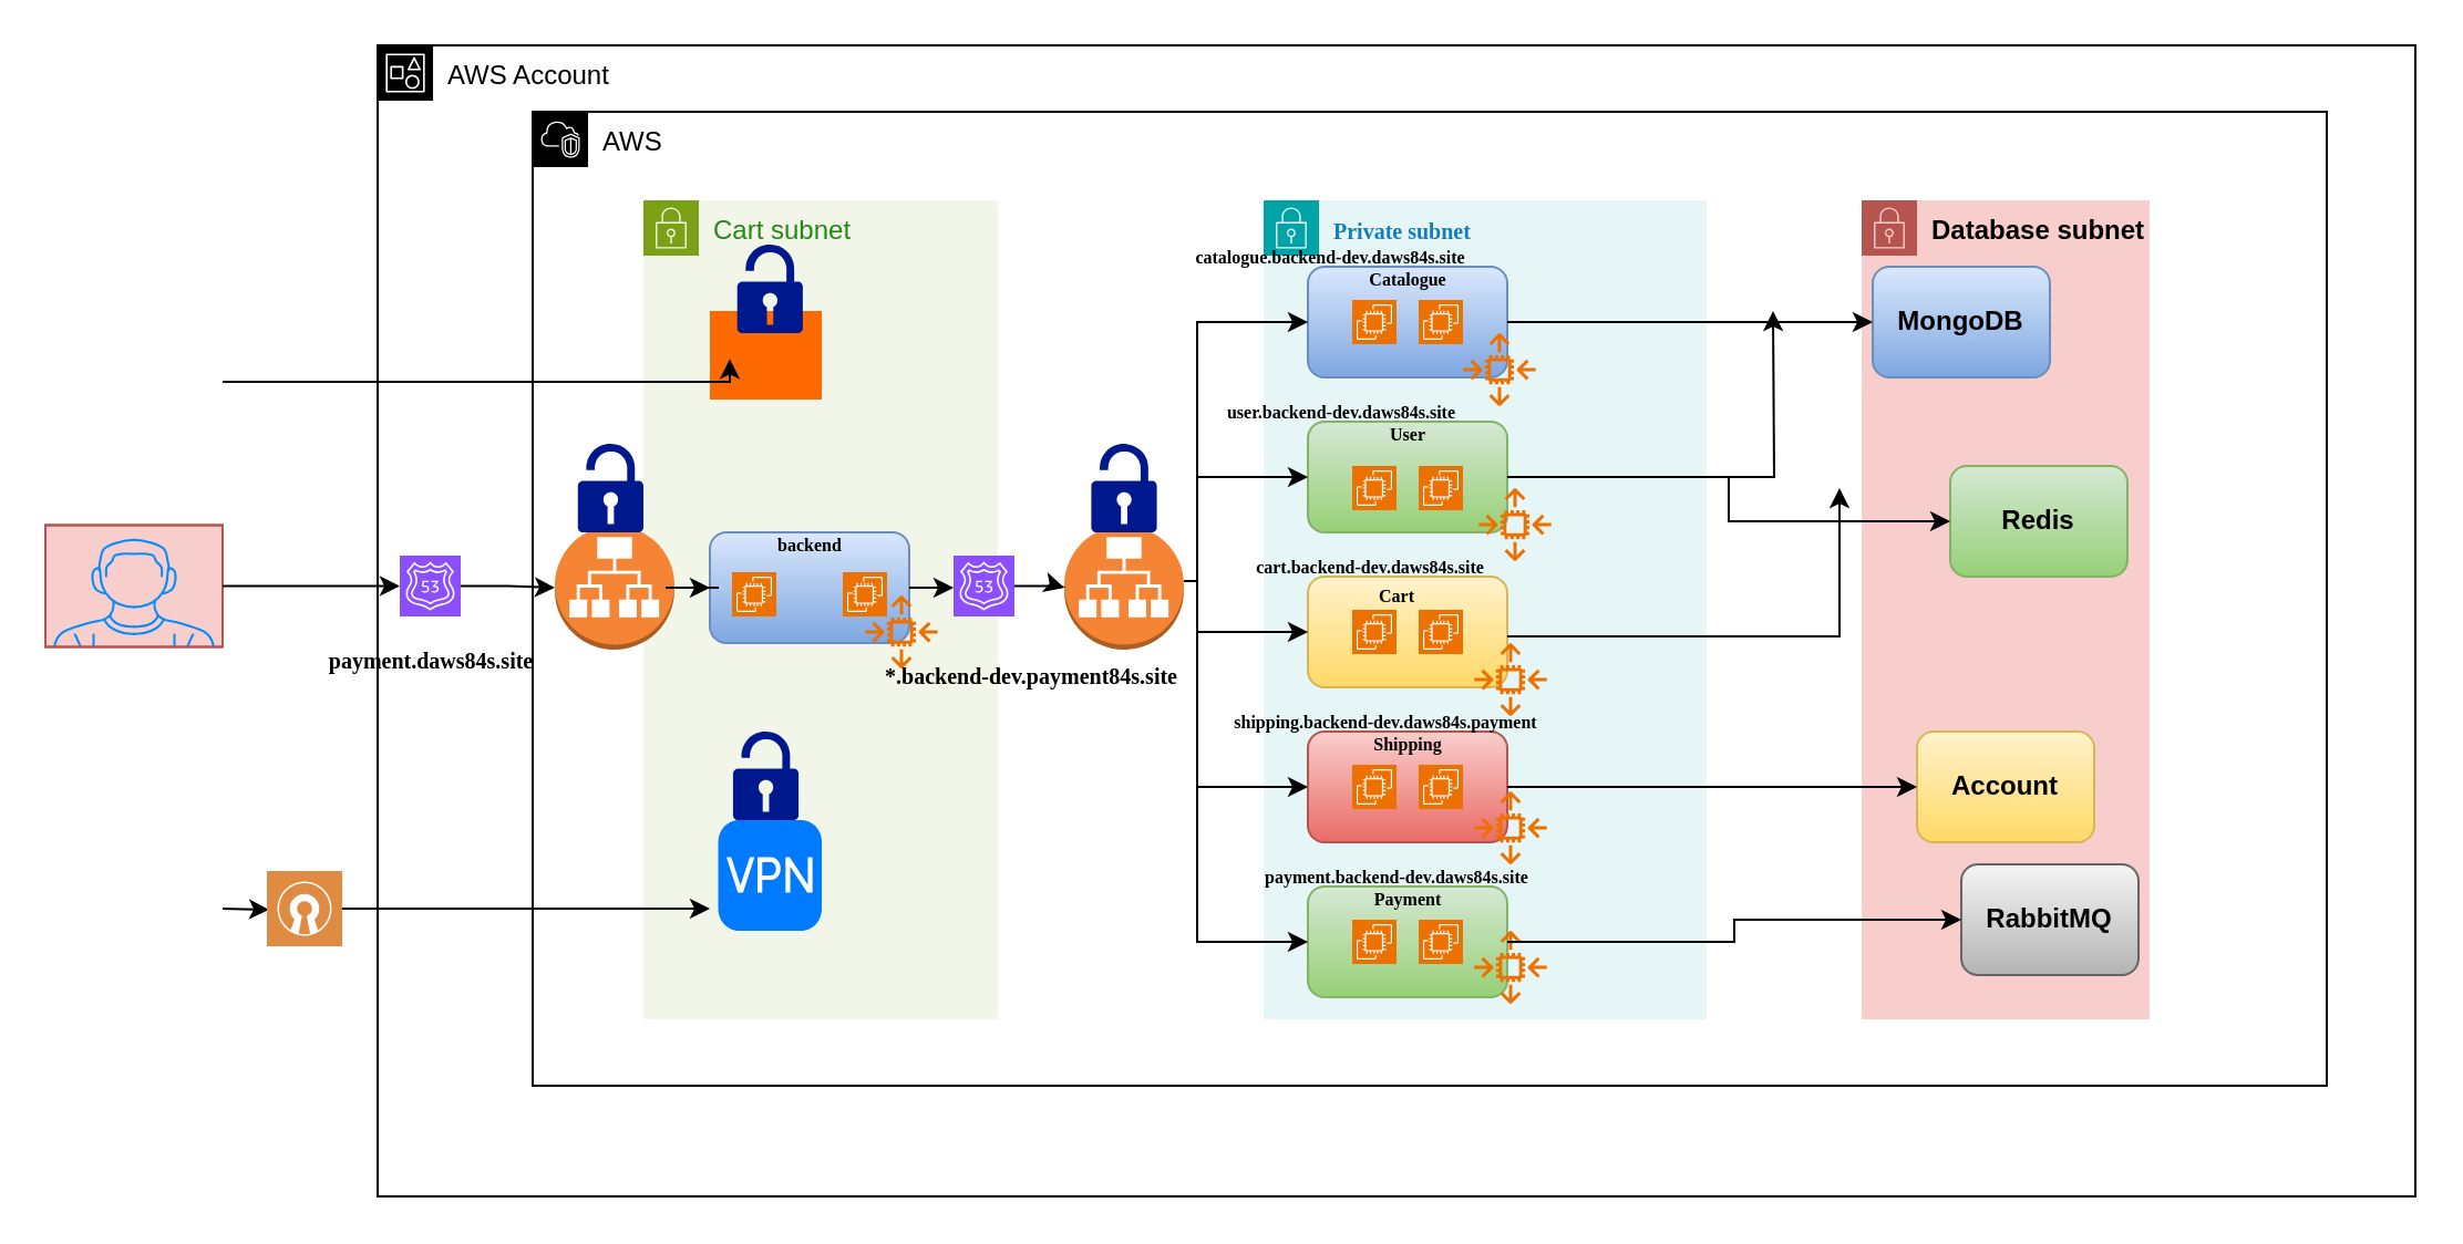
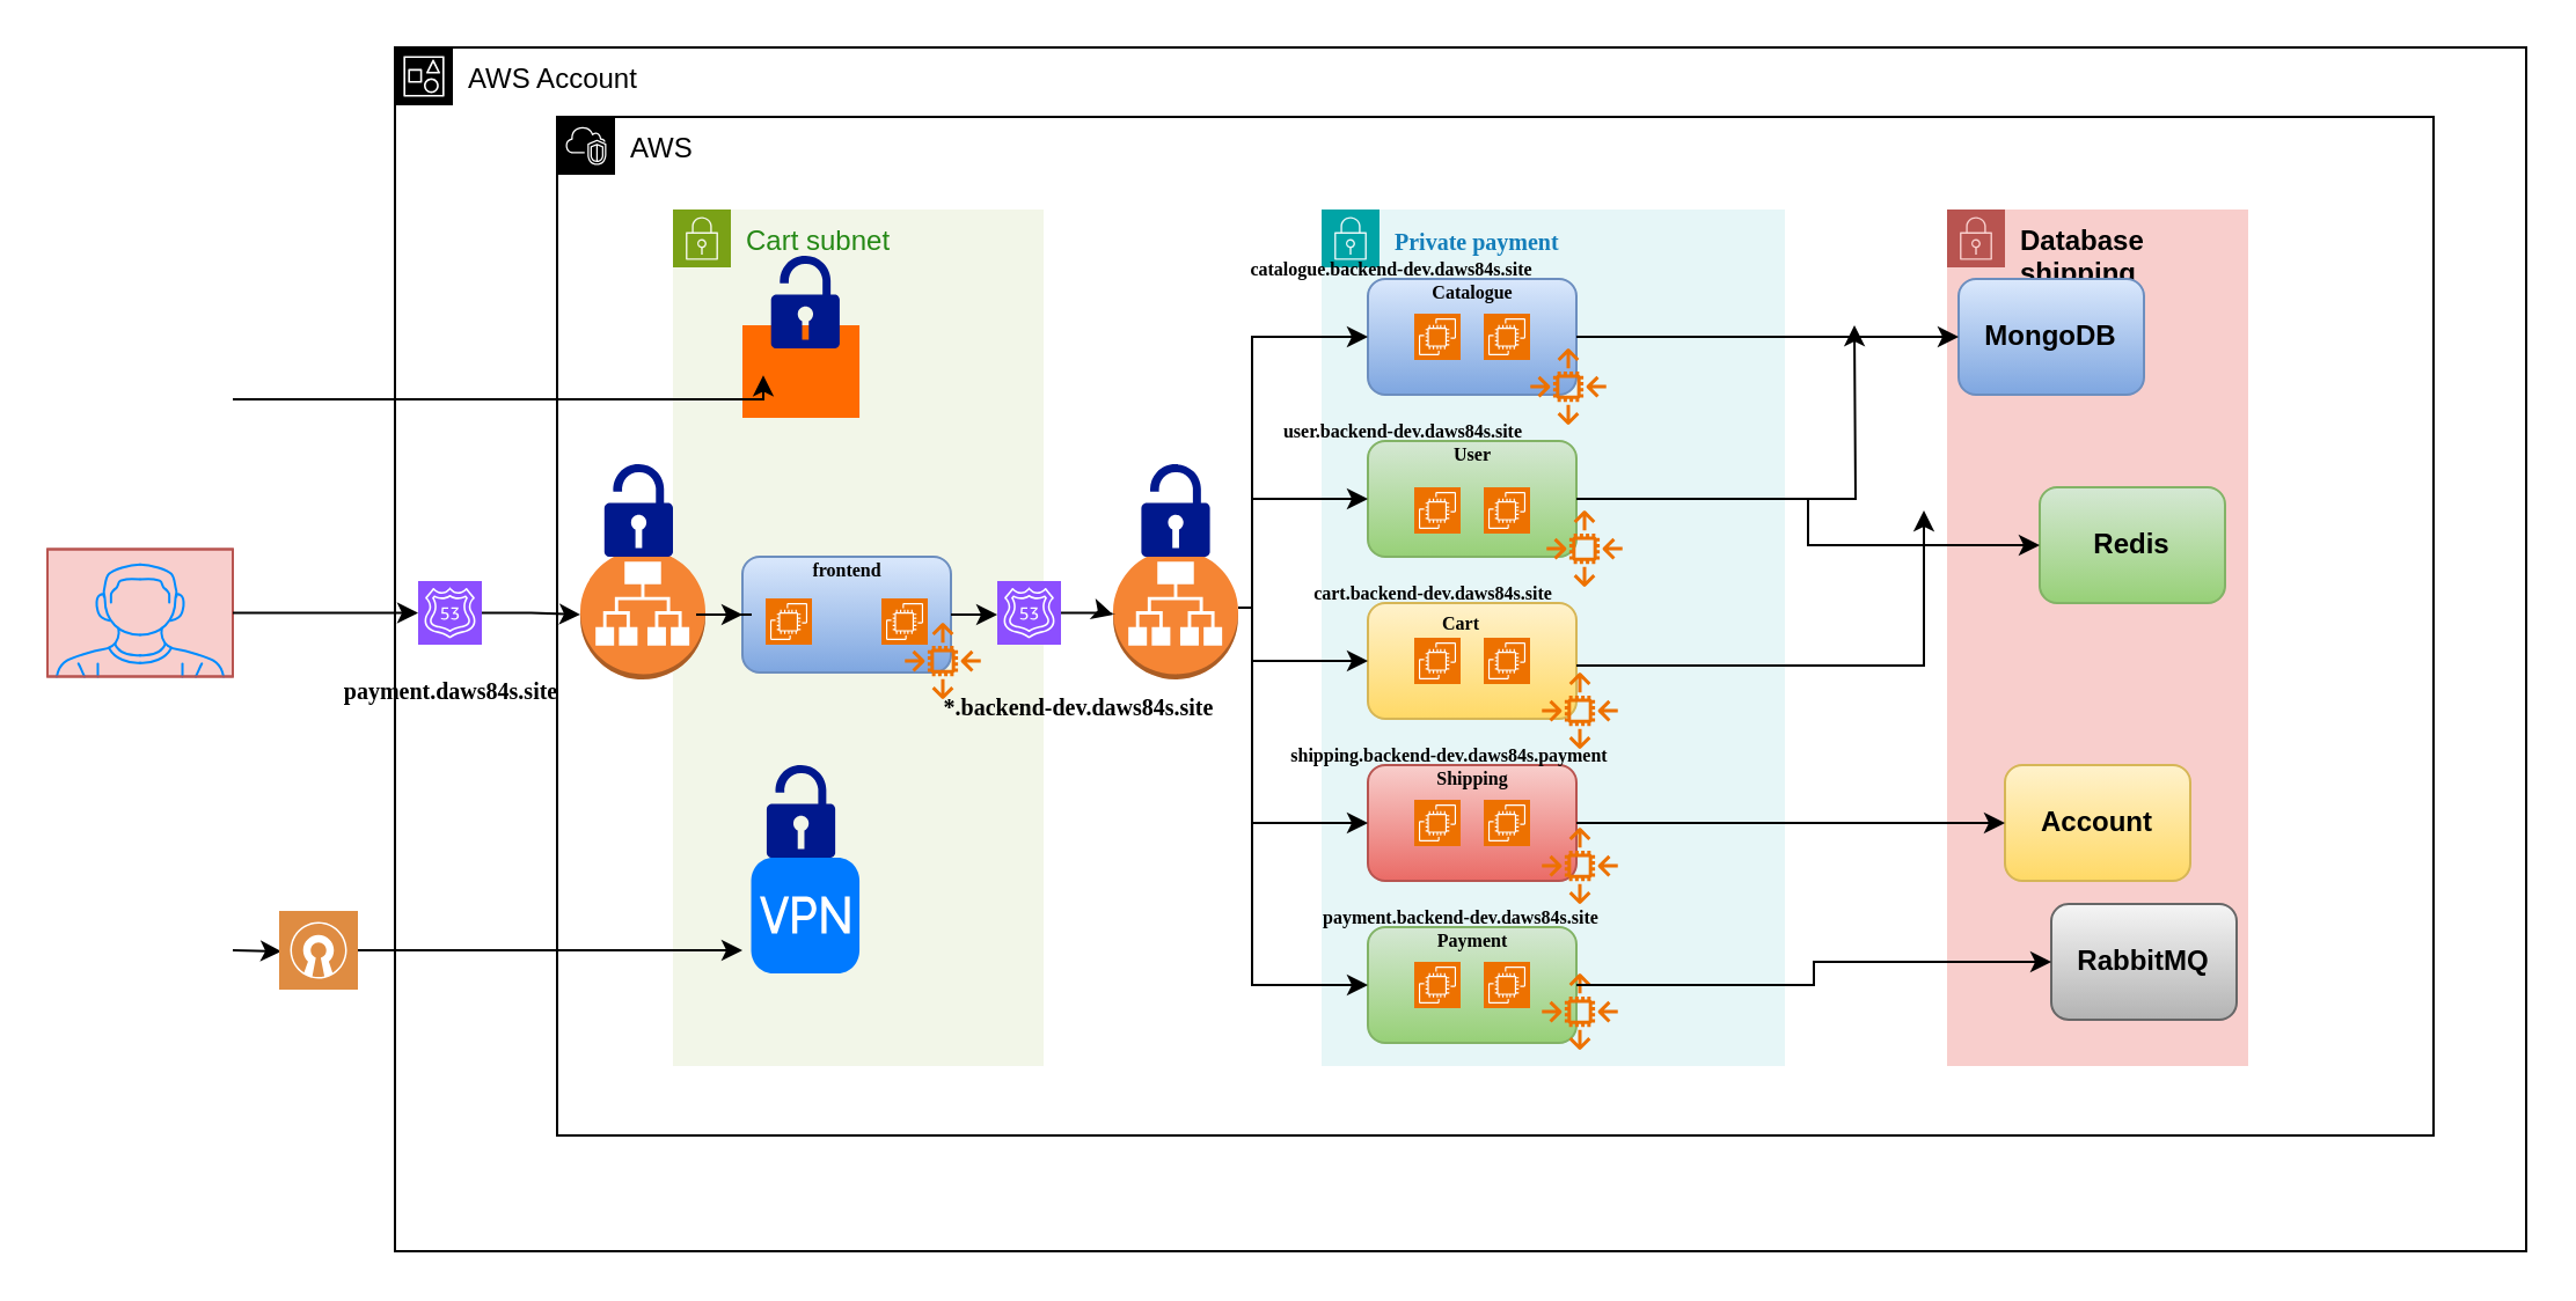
- <mxCell id="10" value="&lt;b&gt;&lt;font face=&quot;Comic Sans MS&quot; style=&quot;font-size: 10px;&quot;&gt;Private subnet&lt;/font&gt;&lt;/b&gt;" style="points=[[0,0],[0.25,0],[0.5,0],[0.75,0],[1,0],[1,0.25],[1,0.5],[1,0.75],[1,1],[0.75,1],[0.5,1],[0.25,1],[0,1],[0,0.75],[0,0.5],[0,0.25]];outlineConnect=0;gradientColor=none;html=1;whiteSpace=wrap;fontSize=12;fontStyle=0;container=1;pointerEvents=0;collapsible=0;recursiveResize=0;shape=mxgraph.aws4.group;grIcon=mxgraph.aws4.group_security_group;grStroke=0;strokeColor=#00A4A6;fillColor=#E6F6F7;verticalAlign=top;align=left;spacingLeft=30;fontColor=#147EBA;dashed=0;" parent="4" vertex="1"><mxGeometry x="330" y="40" width="200" height="370" as="geometry" /></mxCell>
+ <mxCell id="10" value="&lt;b&gt;&lt;font face=&quot;Comic Sans MS&quot; style=&quot;font-size: 10px;&quot;&gt;Private payment&lt;/font&gt;&lt;/b&gt;" style="points=[[0,0],[0.25,0],[0.5,0],[0.75,0],[1,0],[1,0.25],[1,0.5],[1,0.75],[1,1],[0.75,1],[0.5,1],[0.25,1],[0,1],[0,0.75],[0,0.5],[0,0.25]];outlineConnect=0;gradientColor=none;html=1;whiteSpace=wrap;fontSize=12;fontStyle=0;container=1;pointerEvents=0;collapsible=0;recursiveResize=0;shape=mxgraph.aws4.group;grIcon=mxgraph.aws4.group_security_group;grStroke=0;strokeColor=#00A4A6;fillColor=#E6F6F7;verticalAlign=top;align=left;spacingLeft=30;fontColor=#147EBA;dashed=0;" parent="4" vertex="1"><mxGeometry x="330" y="40" width="200" height="370" as="geometry" /></mxCell>
- <mxCell id="52" value="&lt;b&gt;Database subnet&lt;/b&gt;" style="points=[[0,0],[0.25,0],[0.5,0],[0.75,0],[1,0],[1,0.25],[1,0.5],[1,0.75],[1,1],[0.75,1],[0.5,1],[0.25,1],[0,1],[0,0.75],[0,0.5],[0,0.25]];outlineConnect=0;html=1;whiteSpace=wrap;fontSize=12;fontStyle=0;container=1;pointerEvents=0;collapsible=0;recursiveResize=0;shape=mxgraph.aws4.group;grIcon=mxgraph.aws4.group_security_group;grStroke=0;strokeColor=#b85450;fillColor=#f8cecc;verticalAlign=top;align=left;spacingLeft=30;dashed=0;" parent="4" vertex="1"><mxGeometry x="600" y="40" width="130" height="370" as="geometry" /></mxCell>
+ <mxCell id="52" value="&lt;b&gt;Database shipping&lt;/b&gt;" style="points=[[0,0],[0.25,0],[0.5,0],[0.75,0],[1,0],[1,0.25],[1,0.5],[1,0.75],[1,1],[0.75,1],[0.5,1],[0.25,1],[0,1],[0,0.75],[0,0.5],[0,0.25]];outlineConnect=0;html=1;whiteSpace=wrap;fontSize=12;fontStyle=0;container=1;pointerEvents=0;collapsible=0;recursiveResize=0;shape=mxgraph.aws4.group;grIcon=mxgraph.aws4.group_security_group;grStroke=0;strokeColor=#b85450;fillColor=#f8cecc;verticalAlign=top;align=left;spacingLeft=30;dashed=0;" parent="4" vertex="1"><mxGeometry x="600" y="40" width="130" height="370" as="geometry" /></mxCell>
- <mxCell id="77" value="&lt;b&gt;&lt;font face=&quot;Comic Sans MS&quot; style=&quot;font-size: 8px;&quot;&gt;backend&lt;/font&gt;&lt;/b&gt;" style="text;html=1;align=center;verticalAlign=middle;resizable=0;points=[];autosize=1;strokeColor=none;fillColor=none;" parent="1" vertex="1"><mxGeometry x="335" y="230" width="60" height="30" as="geometry" /></mxCell>
+ <mxCell id="77" value="&lt;b&gt;&lt;font face=&quot;Comic Sans MS&quot; style=&quot;font-size: 8px;&quot;&gt;frontend&lt;/font&gt;&lt;/b&gt;" style="text;html=1;align=center;verticalAlign=middle;resizable=0;points=[];autosize=1;strokeColor=none;fillColor=none;" parent="1" vertex="1"><mxGeometry x="335" y="230" width="60" height="30" as="geometry" /></mxCell>
- <mxCell id="68" value="&lt;b&gt;&lt;font face=&quot;Comic Sans MS&quot; style=&quot;font-size: 10px;&quot;&gt;*.backend-dev.payment84s.site&lt;/font&gt;&lt;/b&gt;" style="text;html=1;align=center;verticalAlign=middle;resizable=0;points=[];autosize=1;strokeColor=none;fillColor=none;" parent="4" vertex="1"><mxGeometry x="145" y="240" width="160" height="30" as="geometry" /></mxCell>
+ <mxCell id="68" value="&lt;b&gt;&lt;font face=&quot;Comic Sans MS&quot; style=&quot;font-size: 10px;&quot;&gt;*.backend-dev.daws84s.site&lt;/font&gt;&lt;/b&gt;" style="text;html=1;align=center;verticalAlign=middle;resizable=0;points=[];autosize=1;strokeColor=none;fillColor=none;" parent="4" vertex="1"><mxGeometry x="145" y="240" width="160" height="30" as="geometry" /></mxCell>
